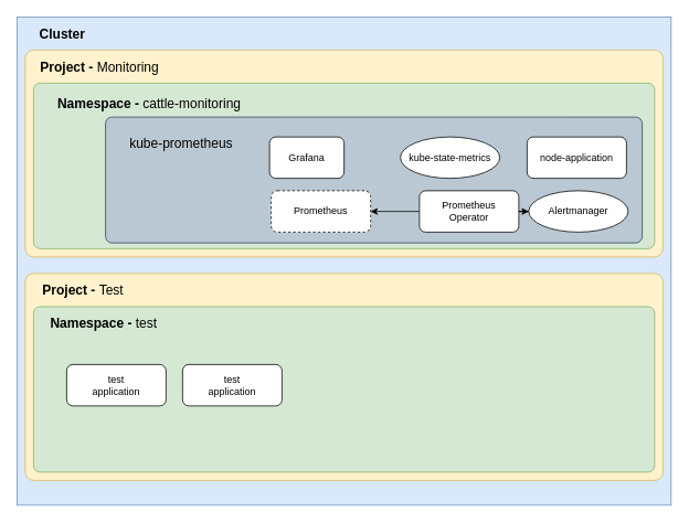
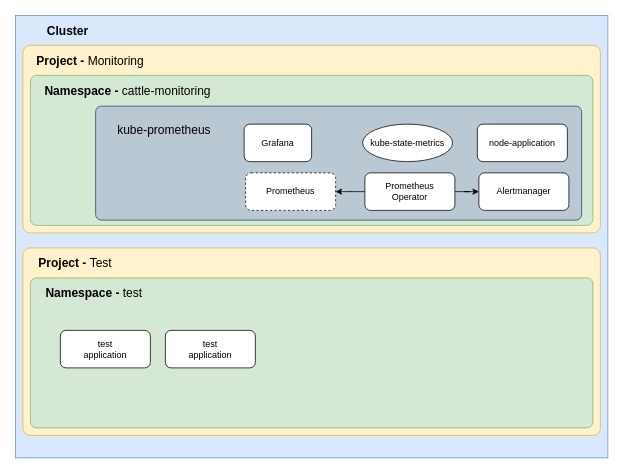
- <mxCell id="3" value="&lt;b&gt;&lt;font style=&quot;font-size: 16px&quot;&gt;Cluster&lt;/font&gt;&lt;/b&gt;" style="text;html=1;strokeColor=none;fillColor=none;align=center;verticalAlign=middle;whiteSpace=wrap;rounded=0;" parent="1" vertex="1"><mxGeometry x="30" y="30" width="90" height="20" as="geometry" /></mxCell>
+ <mxCell id="3" value="&lt;b&gt;&lt;font style=&quot;font-size: 16px&quot;&gt;Cluster&lt;/font&gt;&lt;/b&gt;" style="text;html=1;strokeColor=none;fillColor=none;align=center;verticalAlign=middle;whiteSpace=wrap;rounded=0;" parent="1" vertex="1"><mxGeometry x="45" y="30" width="90" height="20" as="geometry" /></mxCell>
- <mxCell id="7" value="&lt;font style=&quot;font-size: 16px&quot;&gt;&lt;b&gt;Namespace - &lt;/b&gt;cattle-monitoring&lt;/font&gt;" style="text;html=1;strokeColor=none;fillColor=none;align=center;verticalAlign=middle;whiteSpace=wrap;rounded=0;" parent="1" vertex="1"><mxGeometry x="60" y="115" width="240" height="20" as="geometry" /></mxCell>
+ <mxCell id="7" value="&lt;font style=&quot;font-size: 16px&quot;&gt;&lt;b&gt;Namespace - &lt;/b&gt;cattle-monitoring&lt;/font&gt;" style="text;html=1;strokeColor=none;fillColor=none;align=center;verticalAlign=middle;whiteSpace=wrap;rounded=0;" parent="1" vertex="1"><mxGeometry x="50" y="110" width="240" height="20" as="geometry" /></mxCell>
- <mxCell id="17" value="Prometheus&lt;br&gt;Operator" style="rounded=1;whiteSpace=wrap;html=1;" parent="1" vertex="1"><mxGeometry x="506" y="230" width="120" height="50" as="geometry" /></mxCell>
+ <mxCell id="17" value="Prometheus&lt;br&gt;Operator" style="rounded=1;whiteSpace=wrap;html=1;" parent="1" vertex="1"><mxGeometry x="486" y="230" width="120" height="50" as="geometry" /></mxCell>
- <mxCell id="19" value="Alertmanager" style="ellipse;whiteSpace=wrap;html=1;" parent="1" vertex="1"><mxGeometry x="638" y="230" width="120" height="50" as="geometry" /></mxCell>
+ <mxCell id="19" value="Alertmanager" style="rounded=1;whiteSpace=wrap;html=1;" parent="1" vertex="1"><mxGeometry x="638" y="230" width="120" height="50" as="geometry" /></mxCell>
